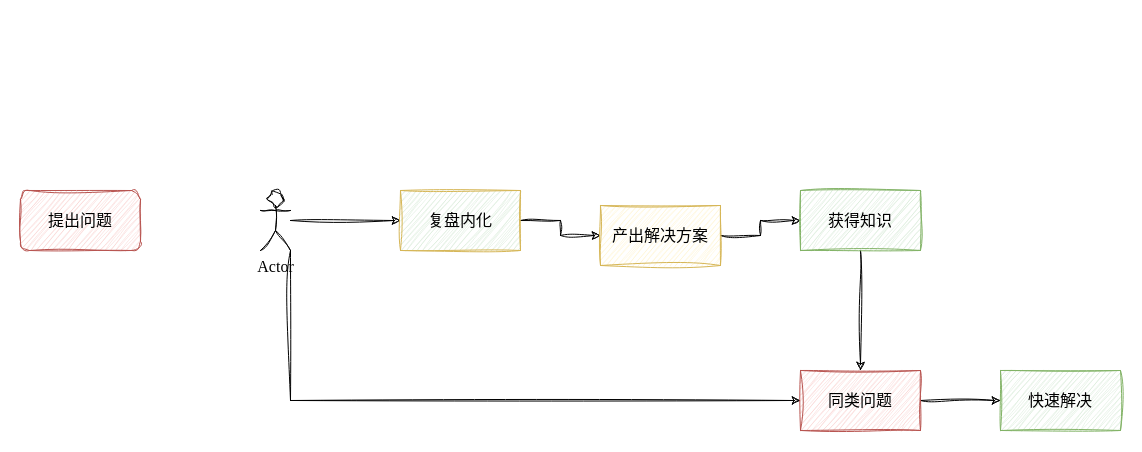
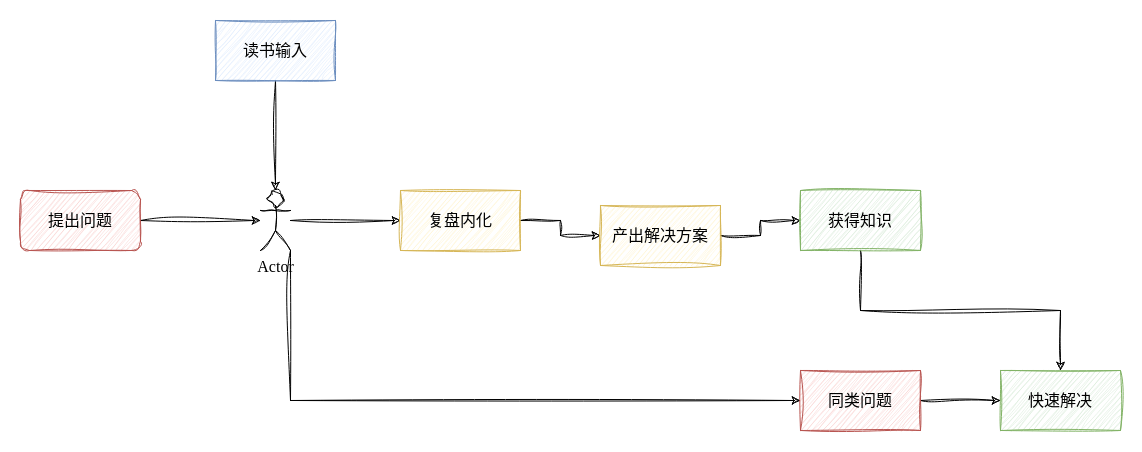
+ <mxCell id="8" value="读书输入" style="rounded=0;whiteSpace=wrap;html=1;sketch=1;hachureGap=4;jiggle=2;curveFitting=1;fontFamily=Architects Daughter;fontSource=https%3A%2F%2Ffonts.googleapis.com%2Fcss%3Ffamily%3DArchitects%2BDaughter;fontSize=16;fillColor=#dae8fc;strokeColor=#6c8ebf;" vertex="1" parent="1"><mxGeometry x="215" y="20" width="120" height="60" as="geometry" /></mxCell>
+ <mxCell id="7" value="" style="edgeStyle=orthogonalEdgeStyle;rounded=0;sketch=1;hachureGap=4;jiggle=2;curveFitting=1;orthogonalLoop=1;jettySize=auto;html=1;fontFamily=Architects Daughter;fontSource=https%3A%2F%2Ffonts.googleapis.com%2Fcss%3Ffamily%3DArchitects%2BDaughter;fontSize=16;" edge="1" parent="1" source="8" target="6"><mxGeometry relative="1" as="geometry" /></mxCell>
+ <mxCell id="2" style="edgeStyle=orthogonalEdgeStyle;rounded=0;sketch=1;hachureGap=4;jiggle=2;curveFitting=1;orthogonalLoop=1;jettySize=auto;html=1;exitX=1;exitY=0.5;exitDx=0;exitDy=0;fontFamily=Architects Daughter;fontSource=https%3A%2F%2Ffonts.googleapis.com%2Fcss%3Ffamily%3DArchitects%2BDaughter;fontSize=16;" edge="1" parent="1" source="3" target="6"><mxGeometry relative="1" as="geometry" /></mxCell>
- <mxCell id="10" value="复盘内化" style="rounded=0;whiteSpace=wrap;html=1;sketch=1;hachureGap=4;jiggle=2;curveFitting=1;fontFamily=Architects Daughter;fontSource=https%3A%2F%2Ffonts.googleapis.com%2Fcss%3Ffamily%3DArchitects%2BDaughter;fontSize=16;fillColor=#d5e8d4;strokeColor=#d6b656;" vertex="1" parent="1"><mxGeometry x="400" y="190" width="120" height="60" as="geometry" /></mxCell>
+ <mxCell id="10" value="复盘内化" style="rounded=0;whiteSpace=wrap;html=1;sketch=1;hachureGap=4;jiggle=2;curveFitting=1;fontFamily=Architects Daughter;fontSource=https%3A%2F%2Ffonts.googleapis.com%2Fcss%3Ffamily%3DArchitects%2BDaughter;fontSize=16;fillColor=#fff2cc;strokeColor=#d6b656;" vertex="1" parent="1"><mxGeometry x="400" y="190" width="120" height="60" as="geometry" /></mxCell>
- <mxCell id="13" style="edgeStyle=orthogonalEdgeStyle;rounded=0;sketch=1;hachureGap=4;jiggle=2;curveFitting=1;orthogonalLoop=1;jettySize=auto;html=1;exitX=0.5;exitY=1;exitDx=0;exitDy=0;entryX=0.5;entryY=0;entryDx=0;entryDy=0;fontFamily=Architects Daughter;fontSource=https%3A%2F%2Ffonts.googleapis.com%2Fcss%3Ffamily%3DArchitects%2BDaughter;fontSize=16;" edge="1" parent="1" source="14" target="16"><mxGeometry relative="1" as="geometry" /></mxCell>
+ <mxCell id="13" style="edgeStyle=orthogonalEdgeStyle;rounded=0;sketch=1;hachureGap=4;jiggle=2;curveFitting=1;orthogonalLoop=1;jettySize=auto;html=1;exitX=0.5;exitY=1;exitDx=0;exitDy=0;fontFamily=Architects Daughter;fontSource=https%3A%2F%2Ffonts.googleapis.com%2Fcss%3Ffamily%3DArchitects%2BDaughter;fontSize=16;" edge="1" parent="1" source="14" target="17"><mxGeometry relative="1" as="geometry" /></mxCell>
